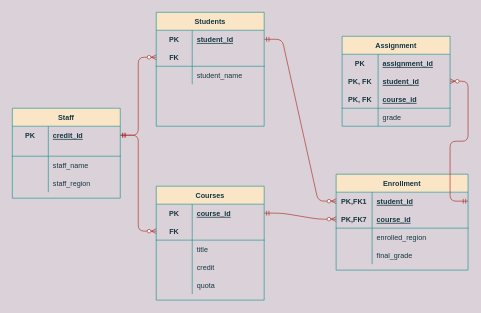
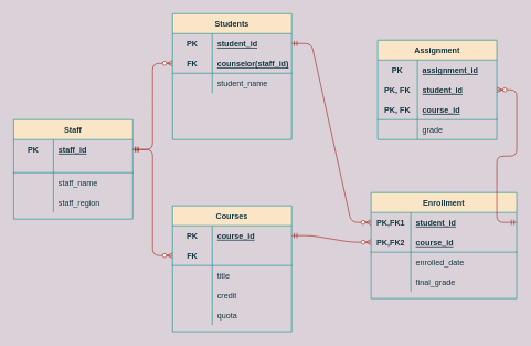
+ <mxCell id="67" value="counselor(staff_id)" style="shape=partialRectangle;connectable=0;fillColor=none;top=0;left=0;bottom=0;right=0;align=left;spacingLeft=6;fontStyle=5;overflow=hidden;strokeColor=#0F8B8D;fontColor=#143642;" parent="65" vertex="1"><mxGeometry x="60" width="120" height="30" as="geometry" /></mxCell>
- <mxCell id="51" value="credit_id" style="shape=partialRectangle;connectable=0;fillColor=none;top=0;left=0;bottom=0;right=0;align=left;spacingLeft=6;fontStyle=5;overflow=hidden;strokeColor=#0F8B8D;fontColor=#143642;" parent="49" vertex="1"><mxGeometry x="60" width="120" height="30" as="geometry" /></mxCell>
+ <mxCell id="51" value="staff_id" style="shape=partialRectangle;connectable=0;fillColor=none;top=0;left=0;bottom=0;right=0;align=left;spacingLeft=6;fontStyle=5;overflow=hidden;strokeColor=#0F8B8D;fontColor=#143642;" parent="49" vertex="1"><mxGeometry x="60" width="120" height="30" as="geometry" /></mxCell>
- <mxCell id="24" value="PK,FK7" style="shape=partialRectangle;connectable=0;fillColor=none;top=0;left=0;bottom=0;right=0;fontStyle=1;overflow=hidden;strokeColor=#0F8B8D;fontColor=#143642;" vertex="1" parent="23"><mxGeometry width="60" height="30" as="geometry" /></mxCell>
+ <mxCell id="24" value="PK,FK2" style="shape=partialRectangle;connectable=0;fillColor=none;top=0;left=0;bottom=0;right=0;fontStyle=1;overflow=hidden;strokeColor=#0F8B8D;fontColor=#143642;" vertex="1" parent="23"><mxGeometry width="60" height="30" as="geometry" /></mxCell>
- <mxCell id="28" value="enrolled_region" style="shape=partialRectangle;connectable=0;fillColor=none;top=0;left=0;bottom=0;right=0;align=left;spacingLeft=6;overflow=hidden;strokeColor=#0F8B8D;fontColor=#143642;" vertex="1" parent="26"><mxGeometry x="60" width="160" height="30" as="geometry" /></mxCell>
+ <mxCell id="28" value="enrolled_date" style="shape=partialRectangle;connectable=0;fillColor=none;top=0;left=0;bottom=0;right=0;align=left;spacingLeft=6;overflow=hidden;strokeColor=#0F8B8D;fontColor=#143642;" vertex="1" parent="26"><mxGeometry x="60" width="160" height="30" as="geometry" /></mxCell>
